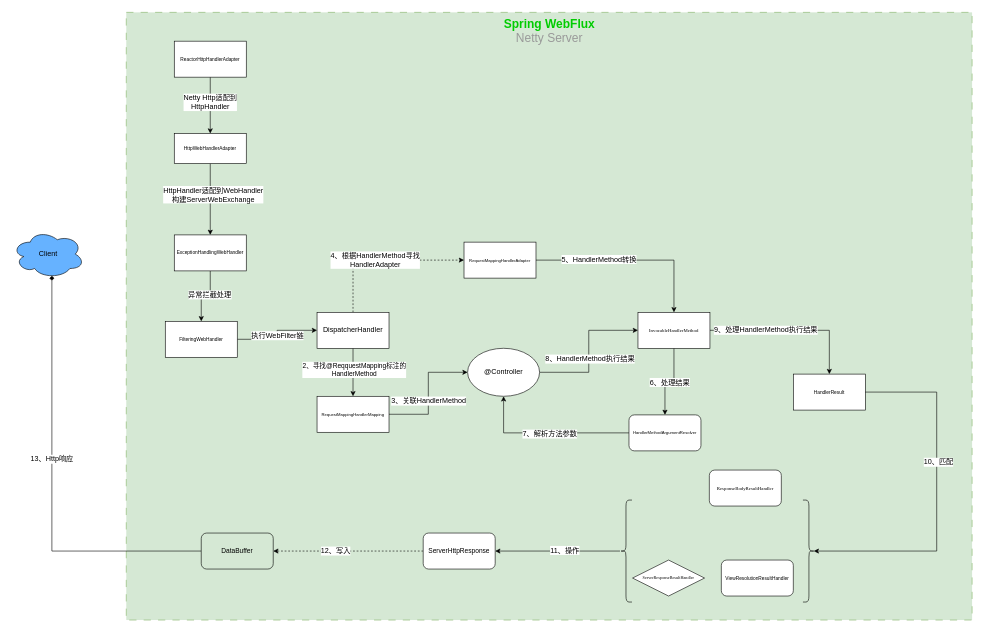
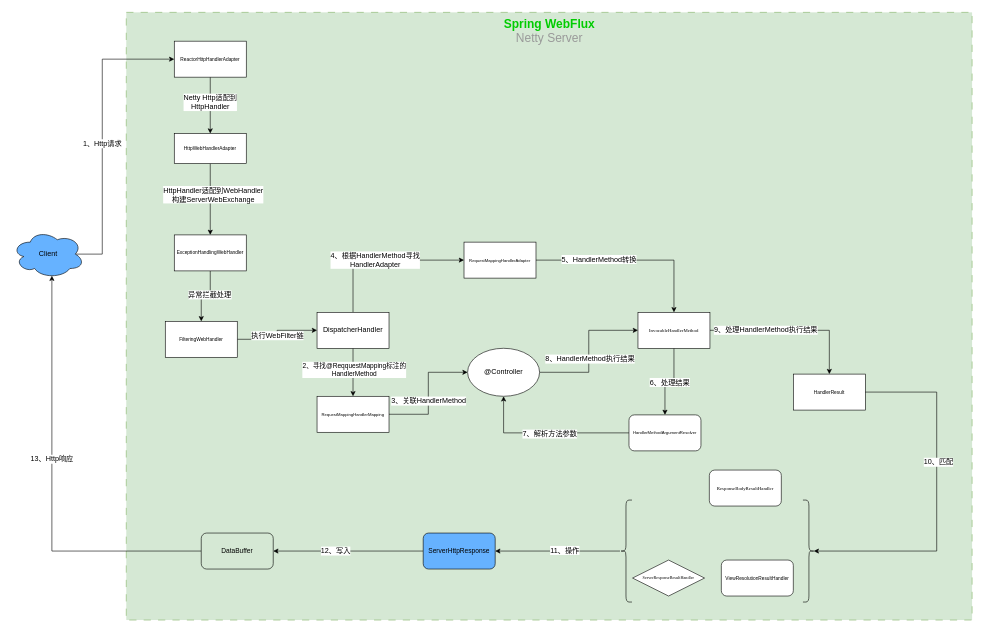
+ <mxCell id="3" style="edgeStyle=orthogonalEdgeStyle;rounded=0;orthogonalLoop=1;jettySize=auto;html=1;exitX=0.875;exitY=0.5;exitDx=0;exitDy=0;exitPerimeter=0;entryX=0;entryY=0.5;entryDx=0;entryDy=0;fontFamily=Helvetica;fontSize=12;fontColor=default;" parent="1" source="5" target="46" edge="1"><mxGeometry relative="1" as="geometry"><Array as="points"><mxPoint x="170" y="423" /><mxPoint x="170" y="98" /></Array></mxGeometry></mxCell>
+ <mxCell id="4" value="1、Http请求" style="edgeLabel;html=1;align=center;verticalAlign=middle;resizable=0;points=[];strokeColor=default;fontFamily=Helvetica;fontSize=12;fontColor=default;fillColor=default;" parent="3" vertex="1" connectable="0"><mxGeometry x="0.129" y="1" relative="1" as="geometry"><mxPoint y="47" as="offset" /></mxGeometry></mxCell>
- <mxCell id="39" value="" style="edgeStyle=orthogonalEdgeStyle;rounded=0;orthogonalLoop=1;jettySize=auto;html=1;fontFamily=Helvetica;fontSize=12;fontColor=default;entryX=0.55;entryY=0.95;entryDx=0;entryDy=0;entryPerimeter=0;endArrow=diamond;" parent="1" source="41" target="5" edge="1"><mxGeometry relative="1" as="geometry"><mxPoint x="361" y="918" as="targetPoint" /></mxGeometry></mxCell>
+ <mxCell id="39" value="" style="edgeStyle=orthogonalEdgeStyle;rounded=0;orthogonalLoop=1;jettySize=auto;html=1;fontFamily=Helvetica;fontSize=12;fontColor=default;entryX=0.55;entryY=0.95;entryDx=0;entryDy=0;entryPerimeter=0;" parent="1" source="41" target="5" edge="1"><mxGeometry relative="1" as="geometry"><mxPoint x="361" y="918" as="targetPoint" /></mxGeometry></mxCell>
- <mxCell id="8" style="edgeStyle=orthogonalEdgeStyle;rounded=0;orthogonalLoop=1;jettySize=auto;html=1;entryX=0;entryY=0.5;entryDx=0;entryDy=0;exitX=0.5;exitY=0;exitDx=0;exitDy=0;dashed=1;" parent="1" source="10" target="19" edge="1"><mxGeometry relative="1" as="geometry" /></mxCell>
+ <mxCell id="8" style="edgeStyle=orthogonalEdgeStyle;rounded=0;orthogonalLoop=1;jettySize=auto;html=1;entryX=0;entryY=0.5;entryDx=0;entryDy=0;exitX=0.5;exitY=0;exitDx=0;exitDy=0;" parent="1" source="10" target="19" edge="1"><mxGeometry relative="1" as="geometry" /></mxCell>
- <mxCell id="36" value="" style="edgeStyle=orthogonalEdgeStyle;rounded=0;orthogonalLoop=1;jettySize=auto;html=1;fontFamily=Helvetica;fontSize=12;fontColor=default;dashed=1;" parent="1" source="38" target="41" edge="1"><mxGeometry relative="1" as="geometry" /></mxCell>
+ <mxCell id="36" value="" style="edgeStyle=orthogonalEdgeStyle;rounded=0;orthogonalLoop=1;jettySize=auto;html=1;fontFamily=Helvetica;fontSize=12;fontColor=default;" parent="1" source="38" target="41" edge="1"><mxGeometry relative="1" as="geometry" /></mxCell>
- <mxCell id="38" value="ServerHttpResponse" style="whiteSpace=wrap;html=1;align=center;rounded=1;fontSize=11;" parent="1" vertex="1"><mxGeometry x="705" y="888" width="120" height="60" as="geometry" /></mxCell>
+ <mxCell id="38" value="ServerHttpResponse" style="whiteSpace=wrap;html=1;align=center;rounded=1;fontSize=11;fillColor=#66b2ff;" parent="1" vertex="1"><mxGeometry x="705" y="888" width="120" height="60" as="geometry" /></mxCell>
